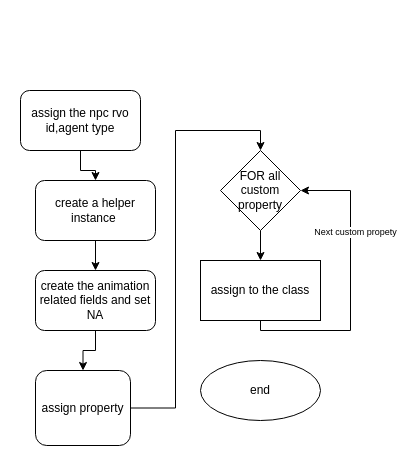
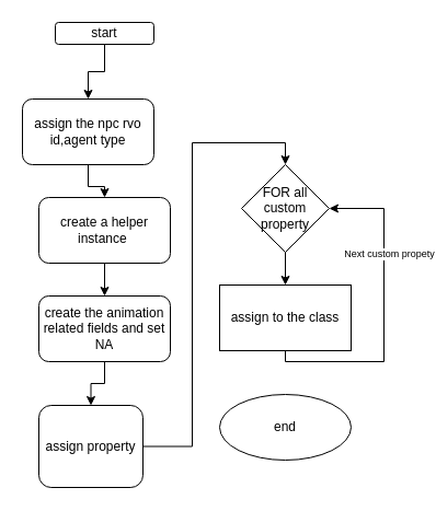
+ <mxCell id="3" value="start" style="rounded=1;whiteSpace=wrap;html=1;" vertex="1" parent="1"><mxGeometry x="50" y="20" width="90" height="20" as="geometry" /></mxCell>
+ <mxCell id="2" value="" style="edgeStyle=orthogonalEdgeStyle;rounded=0;orthogonalLoop=1;jettySize=auto;html=1;" edge="1" parent="1" source="3" target="5"><mxGeometry relative="1" as="geometry" /></mxCell>
